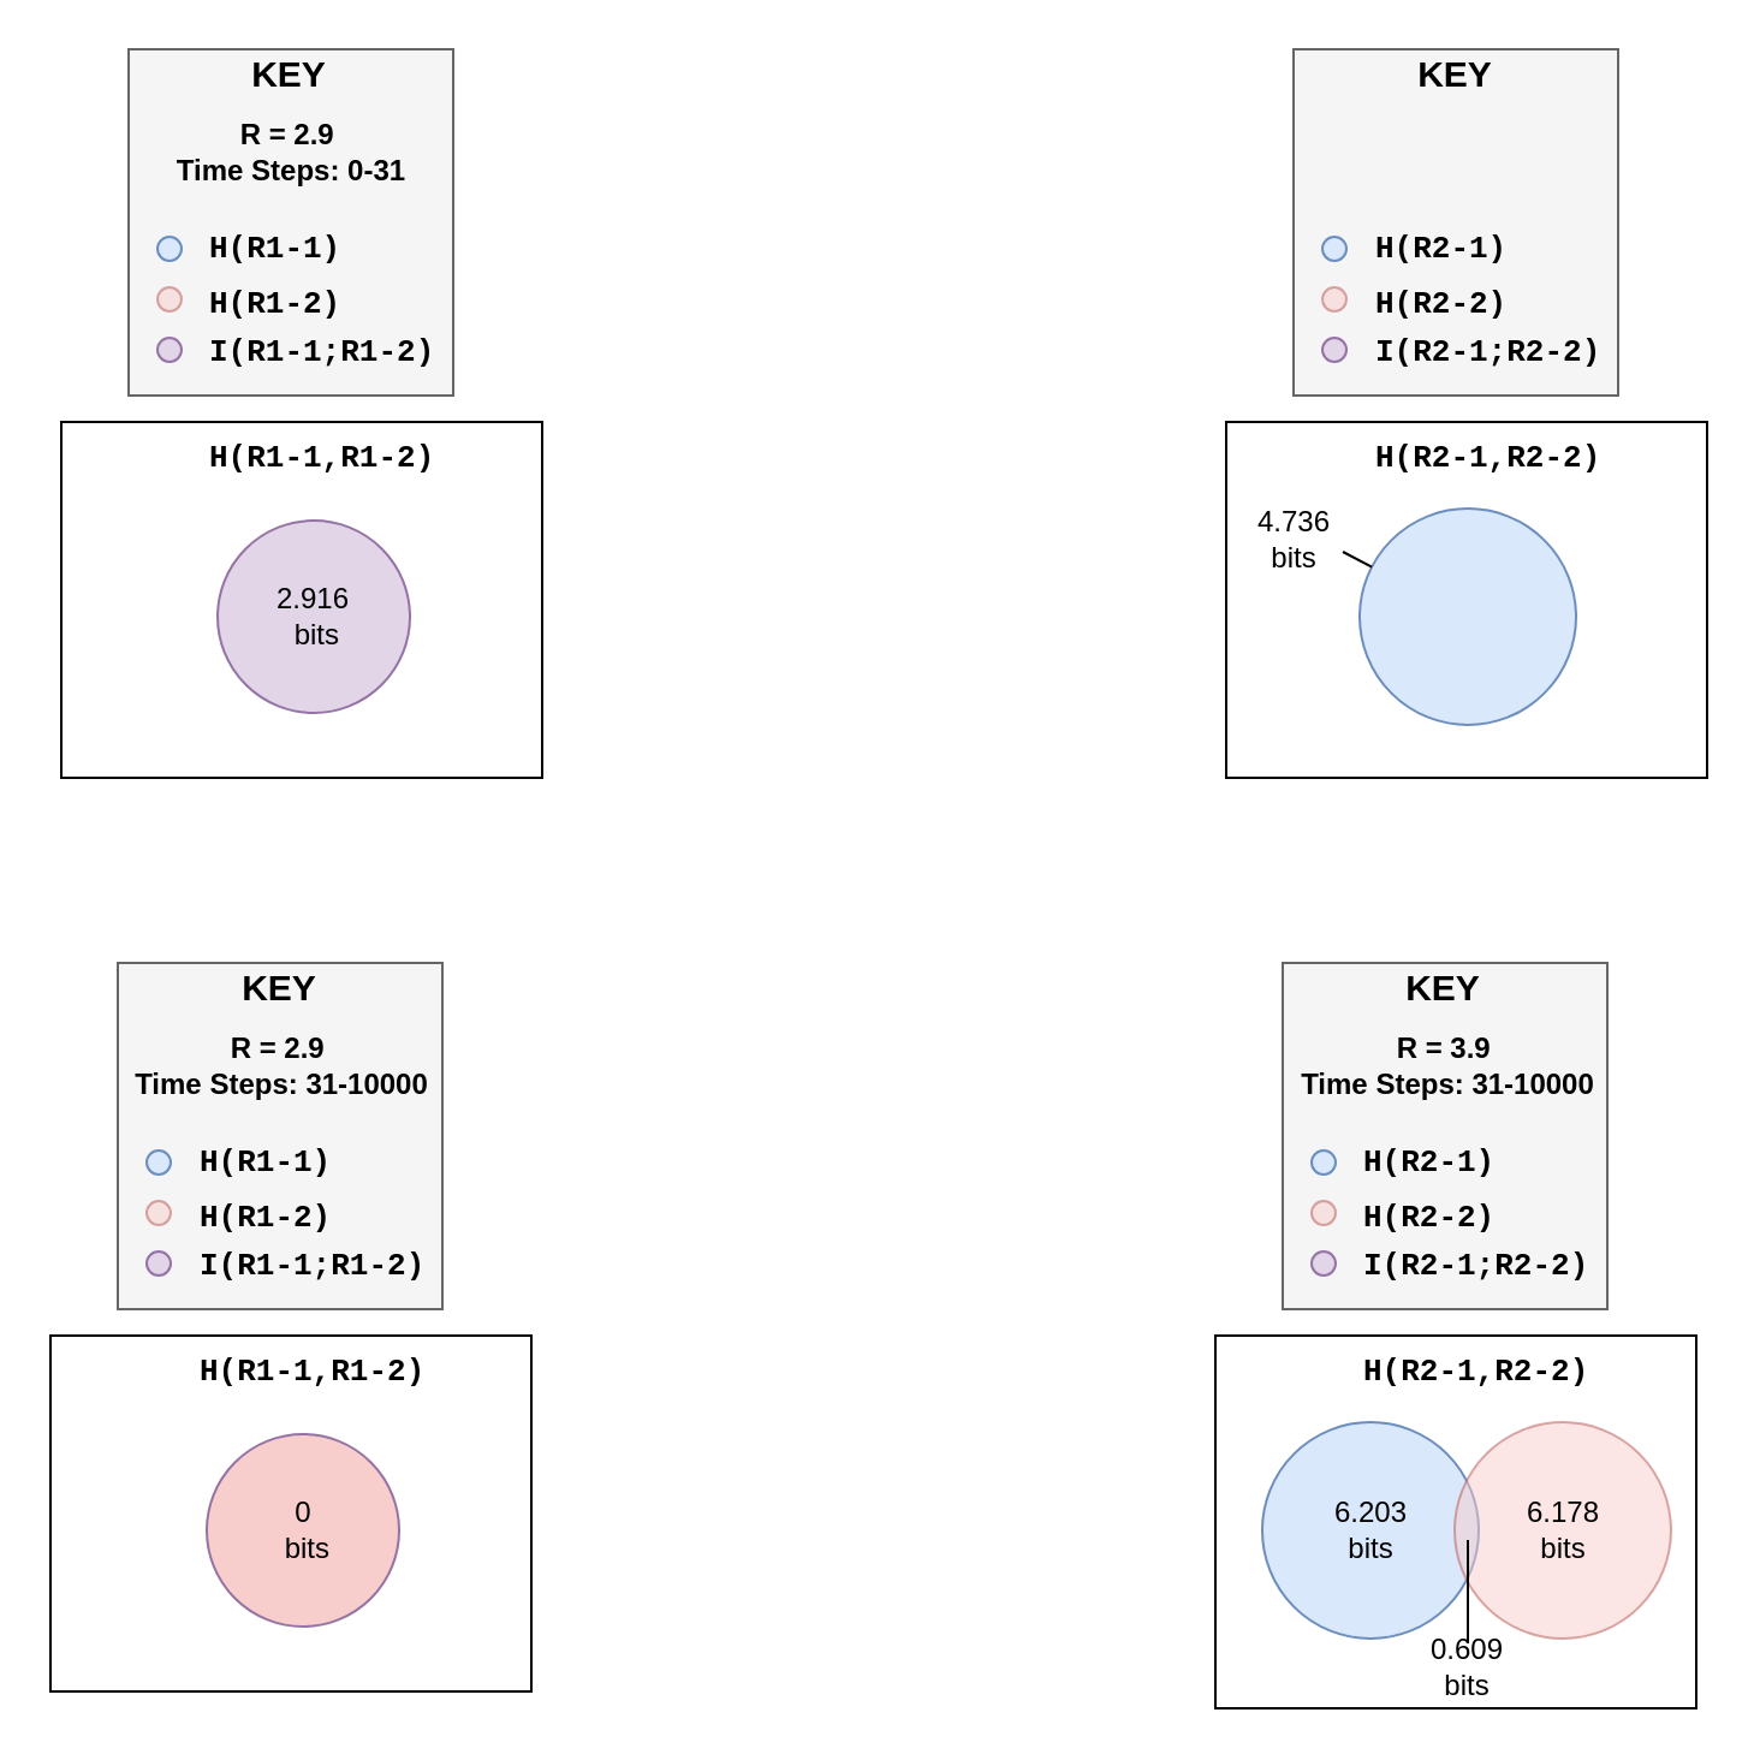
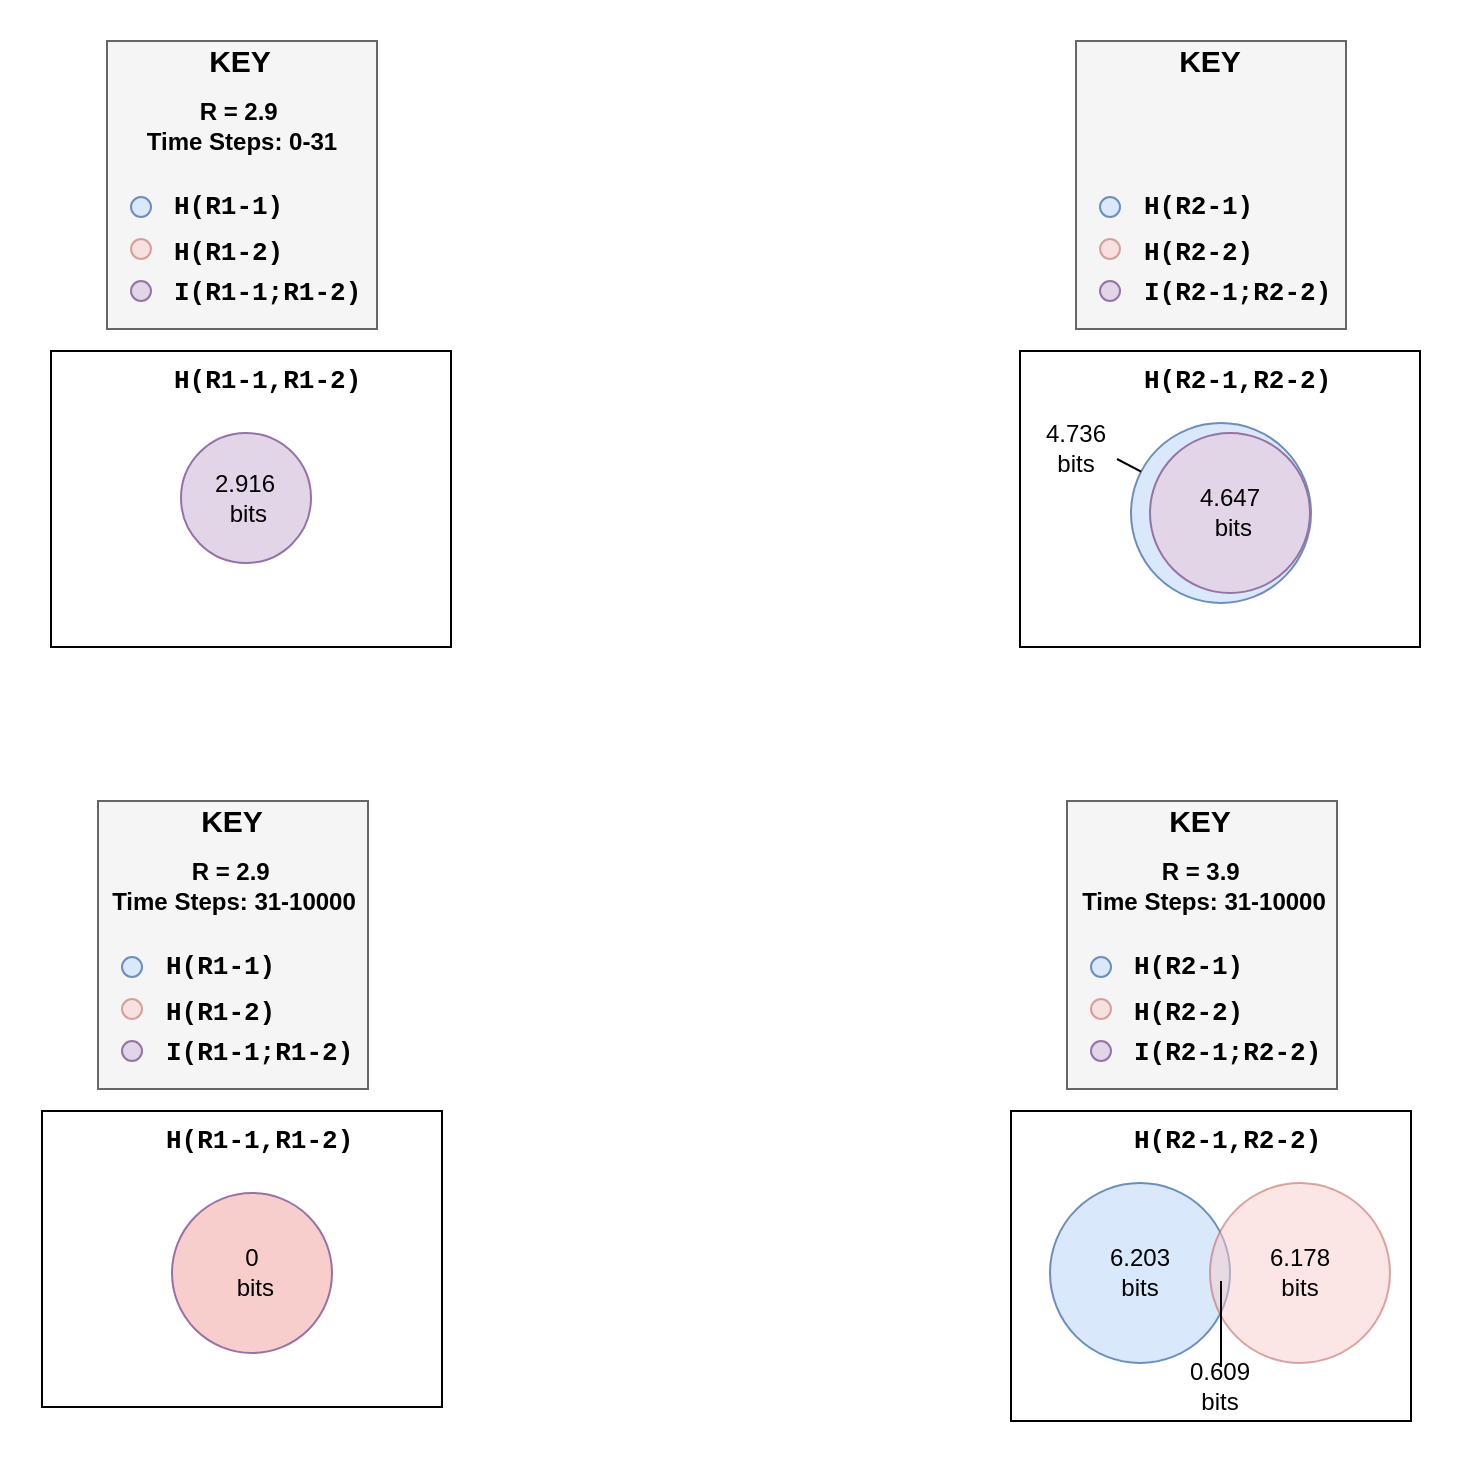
- <mxCell id="13" value="2.916&lt;br&gt;&amp;nbsp;bits" style="ellipse;whiteSpace=wrap;html=1;aspect=fixed;fillColor=#e1d5e7;strokeColor=#9673a6;" parent="1" vertex="1"><mxGeometry x="90" y="216" width="80" height="80" as="geometry" /></mxCell>
+ <mxCell id="13" value="2.916&lt;br&gt;&amp;nbsp;bits" style="ellipse;whiteSpace=wrap;html=1;aspect=fixed;fillColor=#e1d5e7;strokeColor=#9673a6;" parent="1" vertex="1"><mxGeometry x="90" y="216" width="65" height="65" as="geometry" /></mxCell>
+ <mxCell id="36" value="4.647&lt;br&gt;&amp;nbsp;bits" style="ellipse;whiteSpace=wrap;html=1;aspect=fixed;fillColor=#e1d5e7;strokeColor=#9673a6;" vertex="1" parent="1"><mxGeometry x="574.5" y="216" width="80" height="80" as="geometry" /></mxCell>
